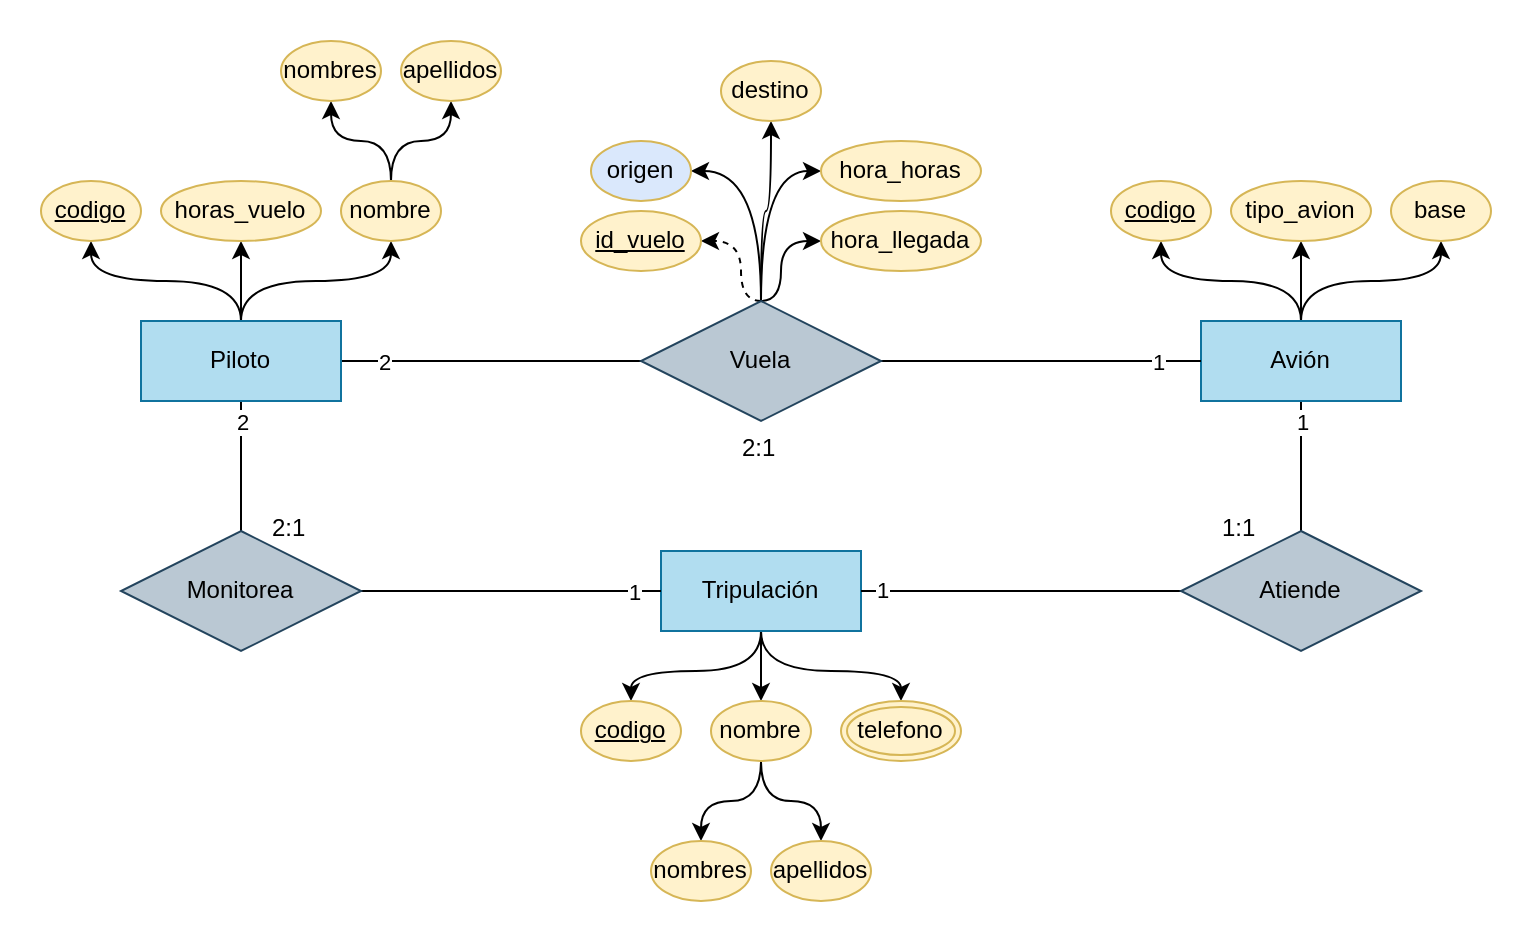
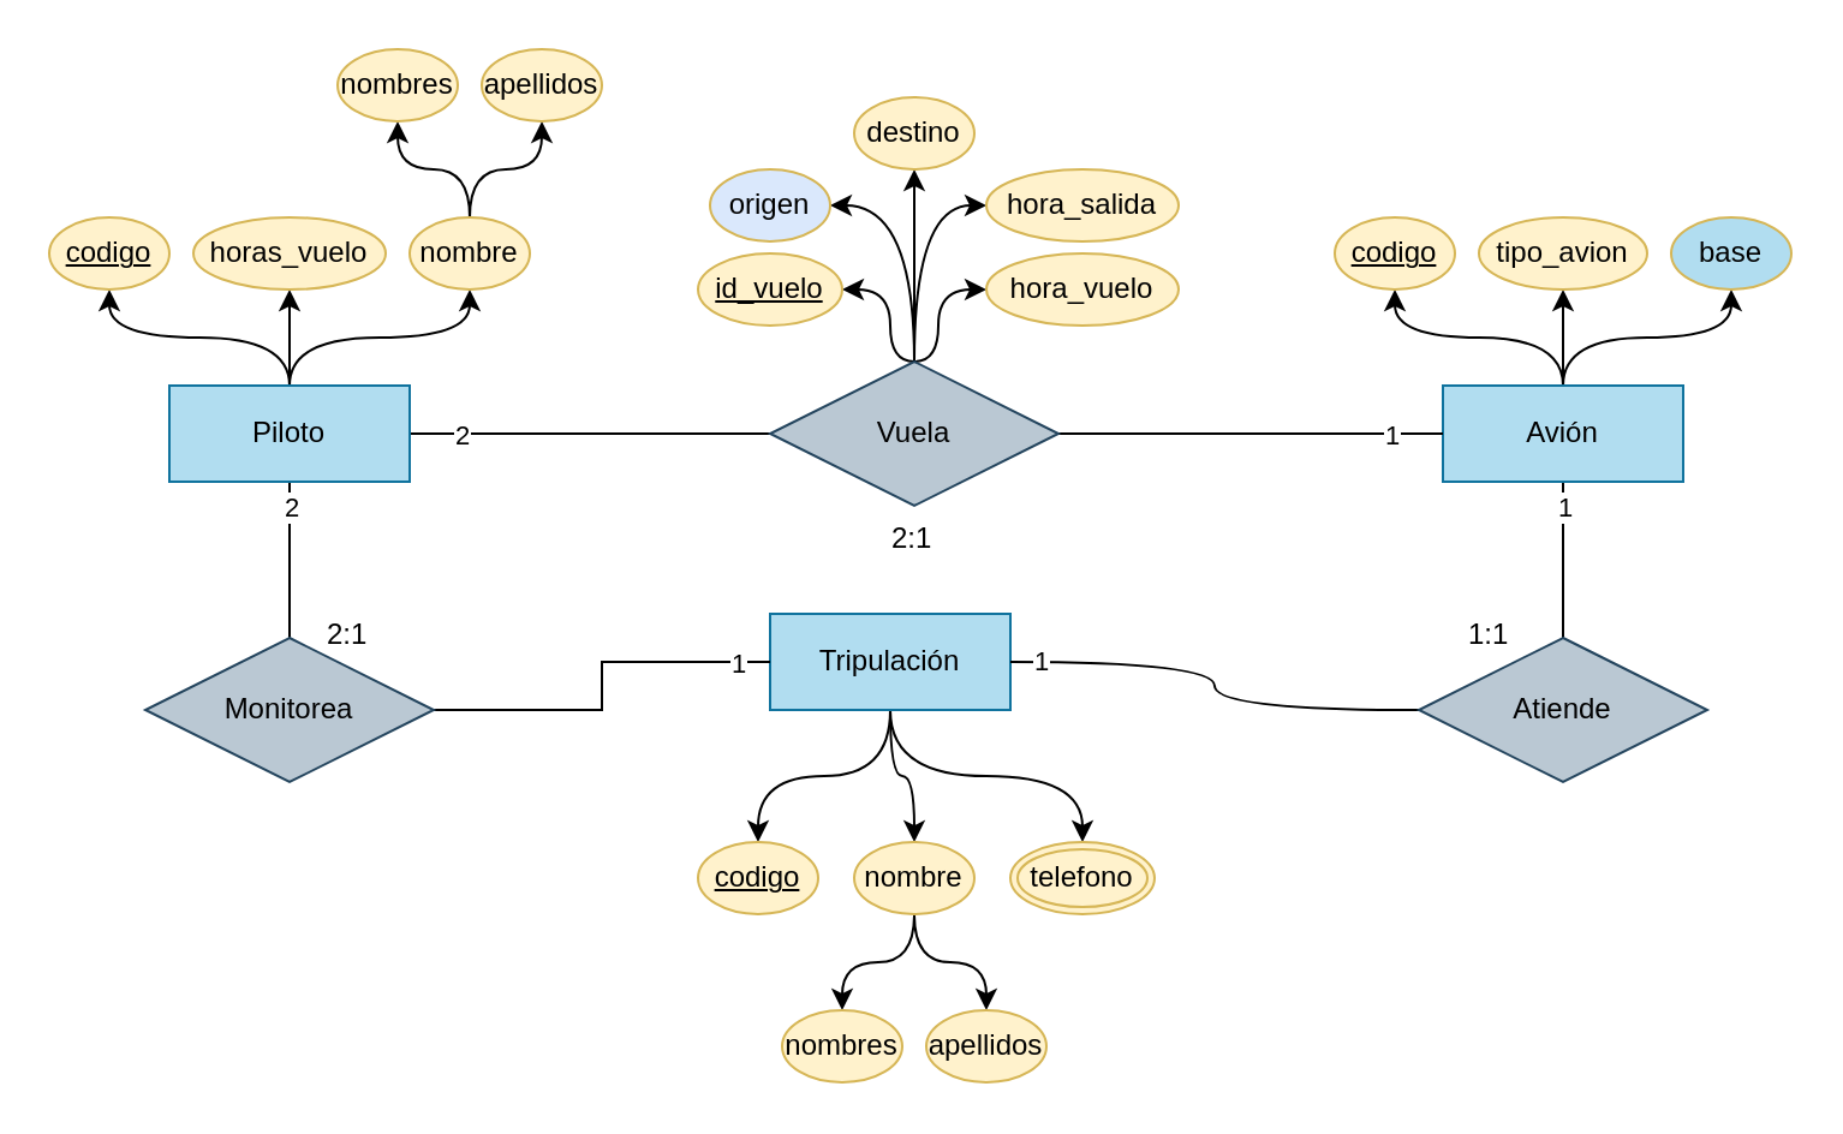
- <mxCell id="49" value="destino" style="ellipse;whiteSpace=wrap;html=1;align=center;fillColor=#fff2cc;strokeColor=#d6b656;" parent="1" vertex="1"><mxGeometry x="360" y="30" width="50" height="30" as="geometry" /></mxCell>
+ <mxCell id="49" value="destino" style="ellipse;whiteSpace=wrap;html=1;align=center;fillColor=#fff2cc;strokeColor=#d6b656;" parent="1" vertex="1"><mxGeometry x="355" y="40" width="50" height="30" as="geometry" /></mxCell>
- <mxCell id="52" value="hora_horas" style="ellipse;whiteSpace=wrap;html=1;align=center;fillColor=#fff2cc;strokeColor=#d6b656;" vertex="1" parent="1"><mxGeometry x="410" y="70" width="80" height="30" as="geometry" /></mxCell>
+ <mxCell id="52" value="hora_salida" style="ellipse;whiteSpace=wrap;html=1;align=center;fillColor=#fff2cc;strokeColor=#d6b656;" vertex="1" parent="1"><mxGeometry x="410" y="70" width="80" height="30" as="geometry" /></mxCell>
- <mxCell id="25" value="base" style="ellipse;whiteSpace=wrap;html=1;align=center;fillColor=#fff2cc;strokeColor=#d6b656;" parent="1" vertex="1"><mxGeometry x="695" y="90" width="50" height="30" as="geometry" /></mxCell>
+ <mxCell id="25" value="base" style="ellipse;whiteSpace=wrap;html=1;align=center;fillColor=#b1ddf0;strokeColor=#d6b656;" parent="1" vertex="1"><mxGeometry x="695" y="90" width="50" height="30" as="geometry" /></mxCell>
- <mxCell id="53" value="hora_llegada" style="ellipse;whiteSpace=wrap;html=1;align=center;fillColor=#fff2cc;strokeColor=#d6b656;" vertex="1" parent="1"><mxGeometry x="410" y="105" width="80" height="30" as="geometry" /></mxCell>
+ <mxCell id="53" value="hora_vuelo" style="ellipse;whiteSpace=wrap;html=1;align=center;fillColor=#fff2cc;strokeColor=#d6b656;" vertex="1" parent="1"><mxGeometry x="410" y="105" width="80" height="30" as="geometry" /></mxCell>
- <mxCell id="34" style="edgeStyle=orthogonalEdgeStyle;curved=1;rounded=0;orthogonalLoop=1;jettySize=auto;html=1;exitX=0.5;exitY=0;exitDx=0;exitDy=0;entryX=1;entryY=0.5;entryDx=0;entryDy=0;dashed=1;" edge="1" parent="1" source="39" target="50"><mxGeometry relative="1" as="geometry"><Array as="points"><mxPoint x="370" y="150" /><mxPoint x="370" y="120" /></Array></mxGeometry></mxCell>
+ <mxCell id="34" style="edgeStyle=orthogonalEdgeStyle;curved=1;rounded=0;orthogonalLoop=1;jettySize=auto;html=1;exitX=0.5;exitY=0;exitDx=0;exitDy=0;entryX=1;entryY=0.5;entryDx=0;entryDy=0;" edge="1" parent="1" source="39" target="50"><mxGeometry relative="1" as="geometry"><Array as="points"><mxPoint x="370" y="150" /><mxPoint x="370" y="120" /></Array></mxGeometry></mxCell>
- <mxCell id="19" value="Tripulación" style="whiteSpace=wrap;html=1;align=center;fillColor=#b1ddf0;strokeColor=#10739e;" parent="1" vertex="1"><mxGeometry x="330" y="275" width="100" height="40" as="geometry" /></mxCell>
+ <mxCell id="19" value="Tripulación" style="whiteSpace=wrap;html=1;align=center;fillColor=#b1ddf0;strokeColor=#10739e;" parent="1" vertex="1"><mxGeometry x="320" y="255" width="100" height="40" as="geometry" /></mxCell>
